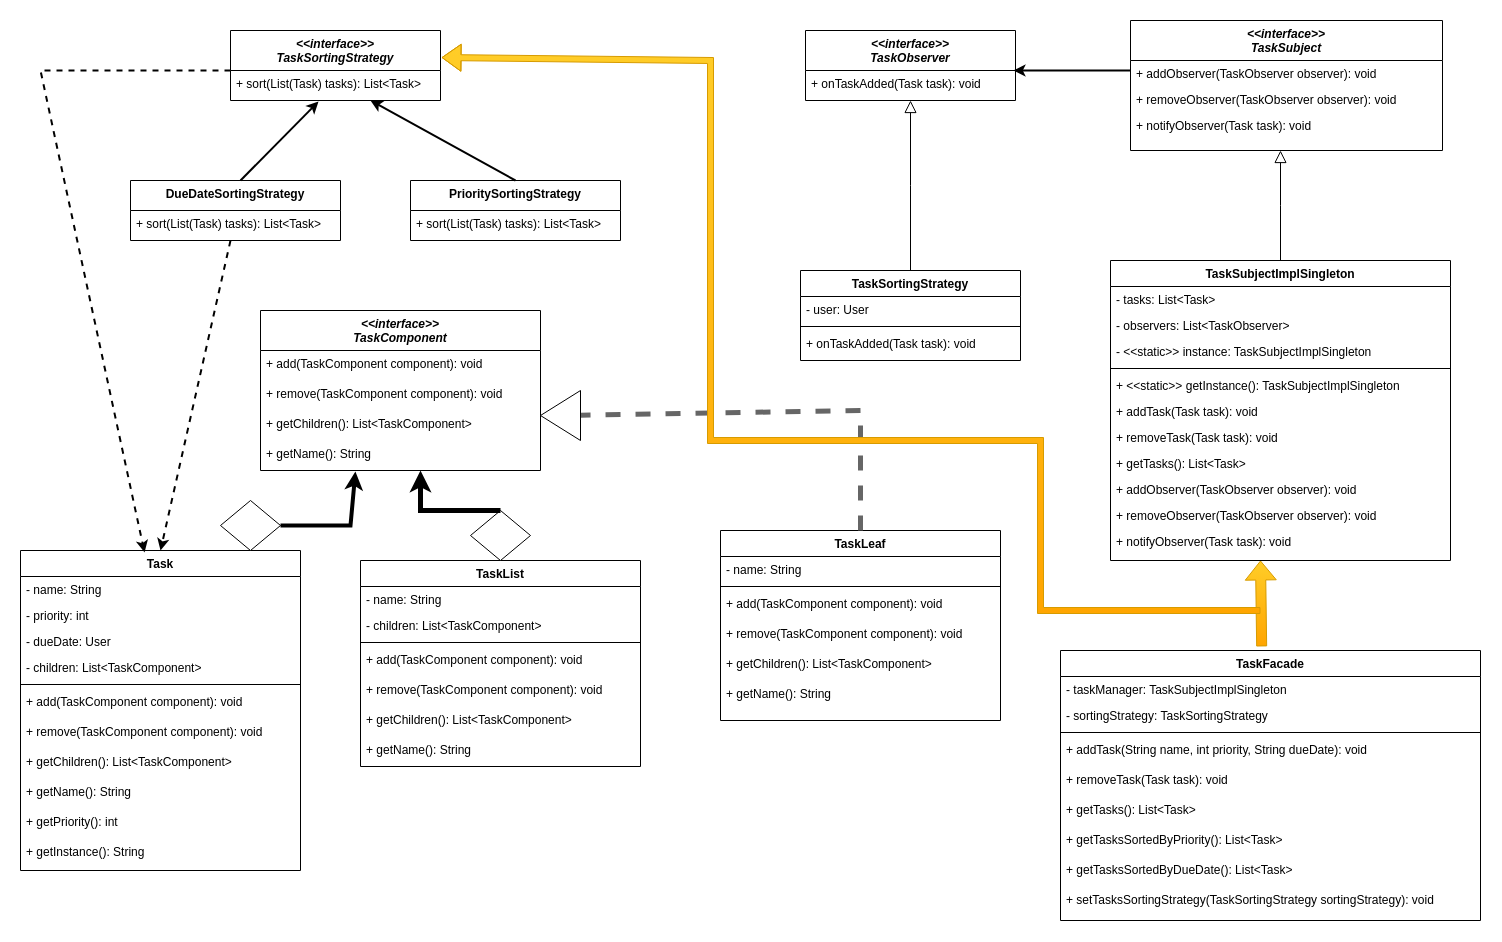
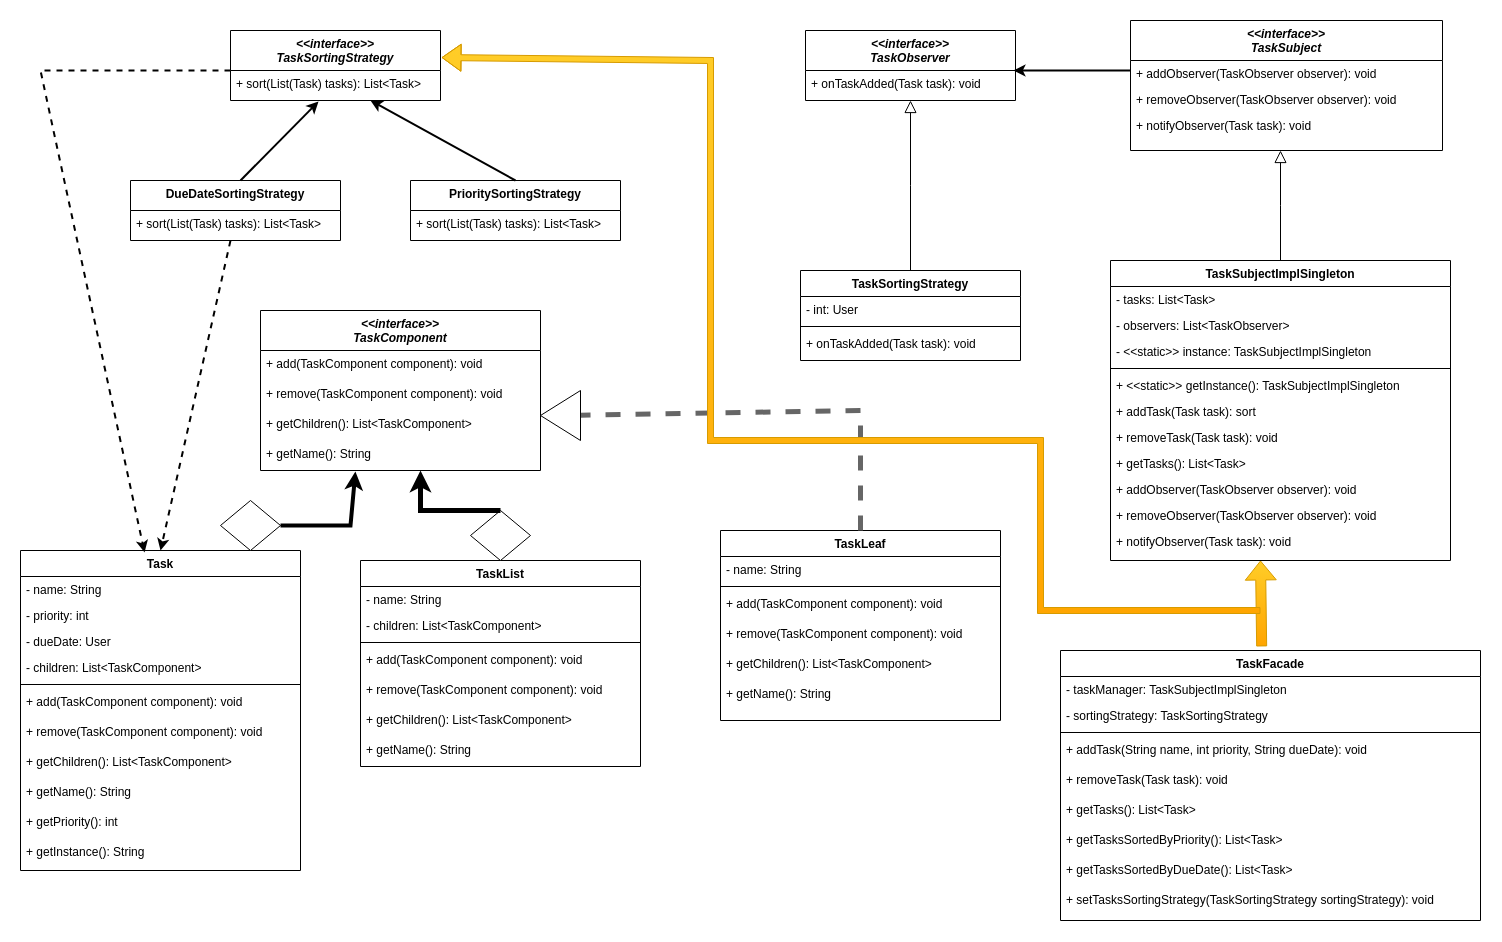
- <mxCell id="5" value="- user: User" style="text;align=left;verticalAlign=top;spacingLeft=4;spacingRight=4;overflow=hidden;rotatable=0;points=[[0,0.5],[1,0.5]];portConstraint=eastwest;" parent="4" vertex="1"><mxGeometry y="26" width="220" height="26" as="geometry" /></mxCell>
+ <mxCell id="5" value="- int: User" style="text;align=left;verticalAlign=top;spacingLeft=4;spacingRight=4;overflow=hidden;rotatable=0;points=[[0,0.5],[1,0.5]];portConstraint=eastwest;" parent="4" vertex="1"><mxGeometry y="26" width="220" height="26" as="geometry" /></mxCell>
- <mxCell id="15" value="+ addTask(Task task): void" style="text;align=left;verticalAlign=top;spacingLeft=4;spacingRight=4;overflow=hidden;rotatable=0;points=[[0,0.5],[1,0.5]];portConstraint=eastwest;" vertex="1" parent="9"><mxGeometry y="138" width="340" height="26" as="geometry" /></mxCell>
+ <mxCell id="15" value="+ addTask(Task task): sort" style="text;align=left;verticalAlign=top;spacingLeft=4;spacingRight=4;overflow=hidden;rotatable=0;points=[[0,0.5],[1,0.5]];portConstraint=eastwest;" vertex="1" parent="9"><mxGeometry y="138" width="340" height="26" as="geometry" /></mxCell>
